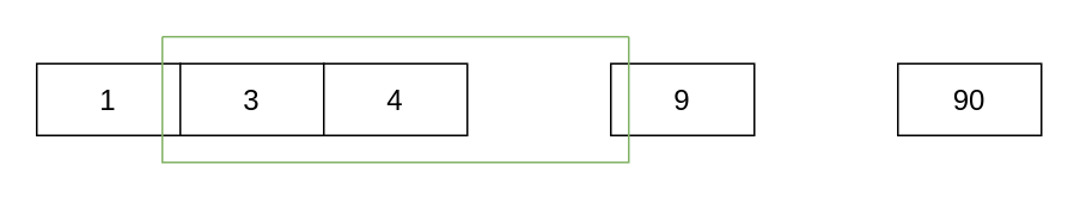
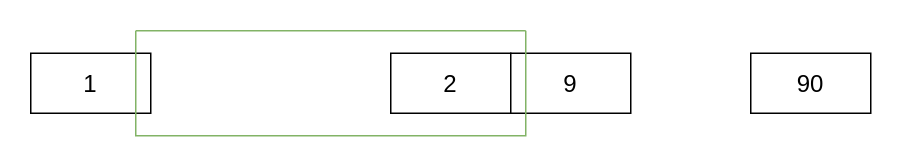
- <mxCell id="3" value="&lt;font style=&quot;font-size: 16px&quot;&gt;3&lt;/font&gt;" style="rounded=0;whiteSpace=wrap;html=1;" vertex="1" parent="1"><mxGeometry x="100" y="35" width="80" height="40" as="geometry" /></mxCell>
- <mxCell id="4" value="&lt;font style=&quot;font-size: 16px&quot;&gt;4&lt;/font&gt;" style="rounded=0;whiteSpace=wrap;html=1;" vertex="1" parent="1"><mxGeometry x="180" y="35" width="80" height="40" as="geometry" /></mxCell>
+ <mxCell id="5" value="&lt;font style=&quot;font-size: 16px&quot;&gt;2&lt;/font&gt;" style="rounded=0;whiteSpace=wrap;html=1;" vertex="1" parent="1"><mxGeometry x="260" y="35" width="80" height="40" as="geometry" /></mxCell>
